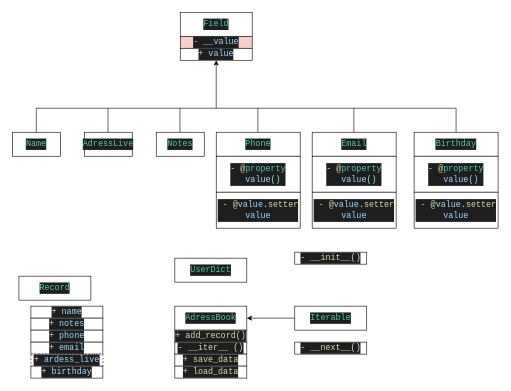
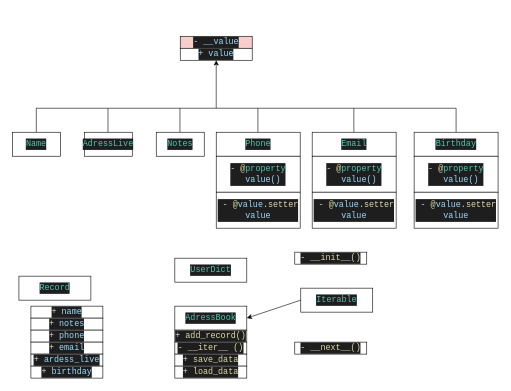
- <mxCell id="2" value="&lt;div style=&quot;color: rgb(212 , 212 , 212) ; background-color: rgb(30 , 30 , 30) ; font-family: &amp;#34;consolas&amp;#34; , &amp;#34;courier new&amp;#34; , monospace ; font-size: 14px ; line-height: 19px&quot;&gt;&lt;span style=&quot;color: #4ec9b0&quot;&gt;Field&lt;/span&gt;&lt;/div&gt;" style="rounded=0;whiteSpace=wrap;html=1;" vertex="1" parent="1"><mxGeometry x="300" y="20" width="120" height="40" as="geometry" /></mxCell>
- <mxCell id="38" value="&lt;div style=&quot;color: rgb(212 , 212 , 212) ; background-color: rgb(30 , 30 , 30) ; font-family: &amp;#34;consolas&amp;#34; , &amp;#34;courier new&amp;#34; , monospace ; font-size: 14px ; line-height: 19px&quot;&gt;&lt;div style=&quot;font-family: &amp;#34;consolas&amp;#34; , &amp;#34;courier new&amp;#34; , monospace ; line-height: 19px&quot;&gt;&lt;div style=&quot;font-family: &amp;#34;consolas&amp;#34; , &amp;#34;courier new&amp;#34; , monospace ; line-height: 19px&quot;&gt;&lt;span style=&quot;color: #4ec9b0&quot;&gt;Iterable&lt;/span&gt;&lt;/div&gt;&lt;/div&gt;&lt;/div&gt;" style="rounded=0;whiteSpace=wrap;html=1;" vertex="1" parent="1"><mxGeometry x="491" y="510" width="120" height="40" as="geometry" /></mxCell>
+ <mxCell id="38" value="&lt;div style=&quot;color: rgb(212 , 212 , 212) ; background-color: rgb(30 , 30 , 30) ; font-family: &amp;#34;consolas&amp;#34; , &amp;#34;courier new&amp;#34; , monospace ; font-size: 14px ; line-height: 19px&quot;&gt;&lt;div style=&quot;font-family: &amp;#34;consolas&amp;#34; , &amp;#34;courier new&amp;#34; , monospace ; line-height: 19px&quot;&gt;&lt;div style=&quot;font-family: &amp;#34;consolas&amp;#34; , &amp;#34;courier new&amp;#34; , monospace ; line-height: 19px&quot;&gt;&lt;span style=&quot;color: #4ec9b0&quot;&gt;Iterable&lt;/span&gt;&lt;/div&gt;&lt;/div&gt;&lt;/div&gt;" style="rounded=0;whiteSpace=wrap;html=1;" vertex="1" parent="1"><mxGeometry x="501" y="480" width="120" height="40" as="geometry" /></mxCell>
- <mxCell id="30" value="&lt;div style=&quot;color: rgb(212 , 212 , 212) ; background-color: rgb(30 , 30 , 30) ; font-family: &amp;#34;consolas&amp;#34; , &amp;#34;courier new&amp;#34; , monospace ; font-size: 14px ; line-height: 19px&quot;&gt;+&amp;nbsp;&lt;span style=&quot;color: rgb(156 , 220 , 254) ; font-family: &amp;#34;consolas&amp;#34; , &amp;#34;courier new&amp;#34; , monospace&quot;&gt;ardess_live&lt;/span&gt;&lt;/div&gt;" style="rounded=0;whiteSpace=wrap;html=1;dashed=1;" vertex="1" parent="1"><mxGeometry x="51" y="590" width="120" height="20" as="geometry" /></mxCell>
+ <mxCell id="30" value="&lt;div style=&quot;color: rgb(212 , 212 , 212) ; background-color: rgb(30 , 30 , 30) ; font-family: &amp;#34;consolas&amp;#34; , &amp;#34;courier new&amp;#34; , monospace ; font-size: 14px ; line-height: 19px&quot;&gt;+&amp;nbsp;&lt;span style=&quot;color: rgb(156 , 220 , 254) ; font-family: &amp;#34;consolas&amp;#34; , &amp;#34;courier new&amp;#34; , monospace&quot;&gt;ardess_live&lt;/span&gt;&lt;/div&gt;" style="rounded=0;whiteSpace=wrap;html=1;" vertex="1" parent="1"><mxGeometry x="51" y="590" width="120" height="20" as="geometry" /></mxCell>
